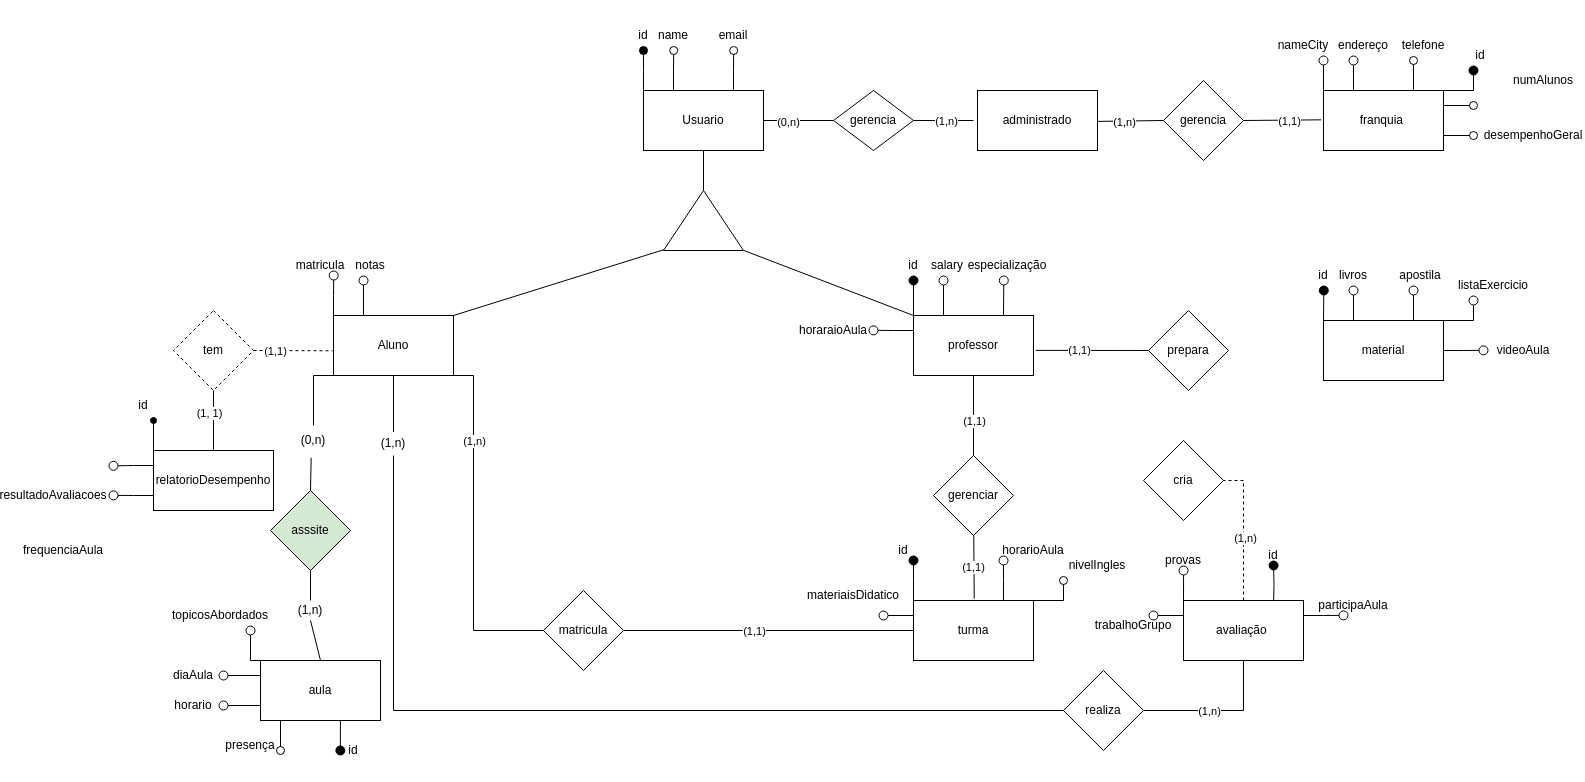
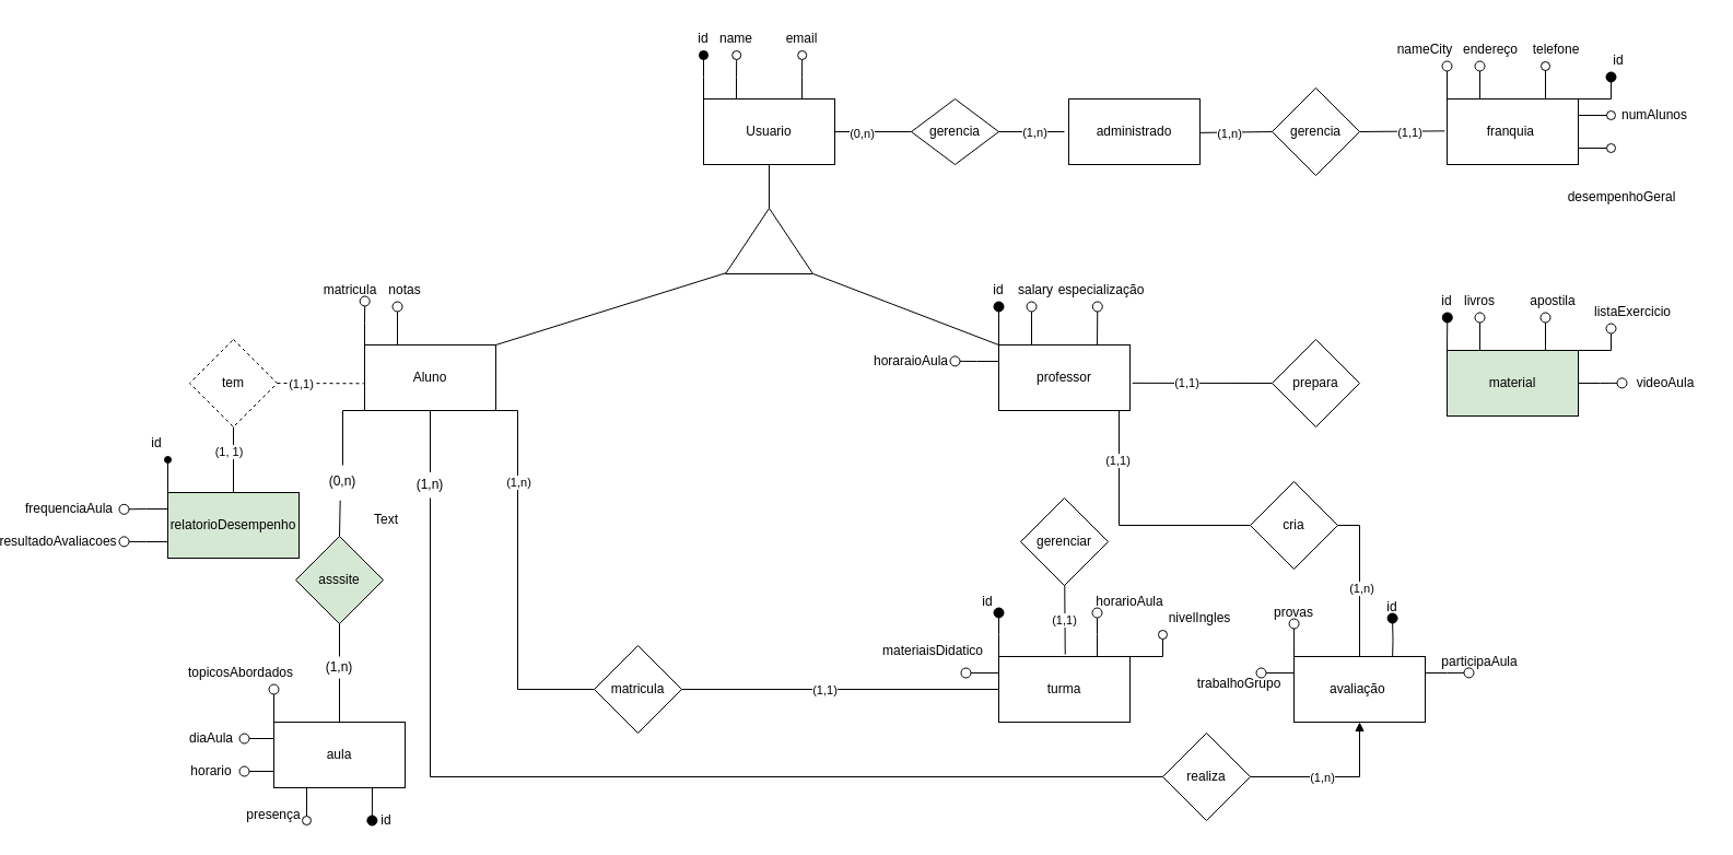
- <mxCell id="106" value="numAlunos" style="text;html=1;align=center;verticalAlign=middle;whiteSpace=wrap;rounded=0;" vertex="1" parent="1"><mxGeometry x="1520" y="65" width="40" height="30" as="geometry" /></mxCell>
+ <mxCell id="106" value="numAlunos" style="text;html=1;align=center;verticalAlign=middle;whiteSpace=wrap;rounded=0;" vertex="1" parent="1"><mxGeometry x="1490" y="90" width="40" height="30" as="geometry" /></mxCell>
- <mxCell id="107" value="desempenhoGeral" style="text;html=1;align=center;verticalAlign=middle;whiteSpace=wrap;rounded=0;" vertex="1" parent="1"><mxGeometry x="1500" y="120" width="60" height="30" as="geometry" /></mxCell>
+ <mxCell id="107" value="desempenhoGeral" style="text;html=1;align=center;verticalAlign=middle;whiteSpace=wrap;rounded=0;" vertex="1" parent="1"><mxGeometry x="1450" y="165" width="60" height="30" as="geometry" /></mxCell>
- <mxCell id="86" value="prepara" style="rhombus;whiteSpace=wrap;html=1;" parent="1" vertex="1"><mxGeometry x="1145" y="310" width="80" height="80" as="geometry" /></mxCell>
+ <mxCell id="86" value="prepara" style="rhombus;whiteSpace=wrap;html=1;" parent="1" vertex="1"><mxGeometry x="1160" y="310" width="80" height="80" as="geometry" /></mxCell>
- <mxCell id="85" value="material" style="rounded=0;whiteSpace=wrap;html=1;" parent="1" vertex="1"><mxGeometry x="1320" y="320" width="120" height="60" as="geometry" /></mxCell>
+ <mxCell id="85" value="material" style="rounded=0;whiteSpace=wrap;html=1;fillColor=#d5e8d4;" parent="1" vertex="1"><mxGeometry x="1320" y="320" width="120" height="60" as="geometry" /></mxCell>
- <mxCell id="45" value="" style="endArrow=none;html=1;rounded=0;exitX=0.5;exitY=0;exitDx=0;exitDy=0;entryX=0.5;entryY=1;entryDx=0;entryDy=0;" parent="1" source="44" target="32" edge="1"><mxGeometry width="50" height="50" relative="1" as="geometry"><mxPoint x="970" y="520" as="sourcePoint" /><mxPoint x="970" y="400" as="targetPoint" /></mxGeometry></mxCell>
- <mxCell id="46" value="(1,1)" style="edgeLabel;html=1;align=center;verticalAlign=middle;resizable=0;points=[];" parent="45" vertex="1" connectable="0"><mxGeometry x="-0.751" relative="1" as="geometry"><mxPoint y="-25" as="offset" /></mxGeometry></mxCell>
+ <mxCell id="110" value="Text" style="text;html=1;align=center;verticalAlign=middle;whiteSpace=wrap;rounded=0;" vertex="1" parent="1"><mxGeometry x="320" y="460" width="60" height="30" as="geometry" /></mxCell>
- <mxCell id="93" value="relatorioDesempenho" style="rounded=0;whiteSpace=wrap;html=1;" parent="1" vertex="1"><mxGeometry x="150" y="450" width="120" height="60" as="geometry" /></mxCell>
+ <mxCell id="93" value="relatorioDesempenho" style="rounded=0;whiteSpace=wrap;html=1;fillColor=#d5e8d4;" parent="1" vertex="1"><mxGeometry x="150" y="450" width="120" height="60" as="geometry" /></mxCell>
+ <mxCell id="36" style="edgeStyle=orthogonalEdgeStyle;rounded=0;orthogonalLoop=1;jettySize=auto;html=1;exitX=0;exitY=0.5;exitDx=0;exitDy=0;endArrow=none;endFill=0;" parent="1" source="38" target="32" edge="1"><mxGeometry relative="1" as="geometry"><Array as="points"><mxPoint x="1020" y="480" /></Array></mxGeometry></mxCell>
+ <mxCell id="37" value="(1,1)" style="edgeLabel;html=1;align=center;verticalAlign=middle;resizable=0;points=[];" parent="36" vertex="1" connectable="0"><mxGeometry x="0.575" y="2" relative="1" as="geometry"><mxPoint y="-3" as="offset" /></mxGeometry></mxCell>
- <mxCell id="52" value="" style="endArrow=none;html=1;rounded=0;entryX=1;entryY=0.5;entryDx=0;entryDy=0;exitX=0.5;exitY=0;exitDx=0;exitDy=0;dashed=1;" parent="1" source="43" target="38" edge="1"><mxGeometry width="50" height="50" relative="1" as="geometry"><mxPoint x="1260" y="600" as="sourcePoint" /><mxPoint x="1235.59" y="551.56" as="targetPoint" /><Array as="points"><mxPoint x="1240" y="480" /></Array></mxGeometry></mxCell>
+ <mxCell id="52" value="" style="endArrow=none;html=1;rounded=0;entryX=1;entryY=0.5;entryDx=0;entryDy=0;exitX=0.5;exitY=0;exitDx=0;exitDy=0;" parent="1" source="43" target="38" edge="1"><mxGeometry width="50" height="50" relative="1" as="geometry"><mxPoint x="1260" y="600" as="sourcePoint" /><mxPoint x="1235.59" y="551.56" as="targetPoint" /><Array as="points"><mxPoint x="1240" y="480" /></Array></mxGeometry></mxCell>
- <mxCell id="108" value="frequenciaAula" style="text;html=1;align=center;verticalAlign=middle;whiteSpace=wrap;rounded=0;" vertex="1" parent="1"><mxGeometry x="30" y="535" width="60" height="30" as="geometry" /></mxCell>
+ <mxCell id="108" value="frequenciaAula" style="text;html=1;align=center;verticalAlign=middle;whiteSpace=wrap;rounded=0;" vertex="1" parent="1"><mxGeometry x="30" y="450" width="60" height="30" as="geometry" /></mxCell>
- <mxCell id="76" value="" style="endArrow=none;html=1;rounded=0;exitX=1;exitY=0.5;exitDx=0;exitDy=0;entryX=0.5;entryY=1;entryDx=0;entryDy=0;" parent="1" source="75" target="43" edge="1"><mxGeometry width="50" height="50" relative="1" as="geometry"><mxPoint x="1180" y="804" as="sourcePoint" /><mxPoint x="1230.88" y="702.88" as="targetPoint" /><Array as="points"><mxPoint x="1240" y="710" /></Array></mxGeometry></mxCell>
+ <mxCell id="76" value="" style="endArrow=block;html=1;rounded=0;exitX=1;exitY=0.5;exitDx=0;exitDy=0;entryX=0.5;entryY=1;entryDx=0;entryDy=0;" parent="1" source="75" target="43" edge="1"><mxGeometry width="50" height="50" relative="1" as="geometry"><mxPoint x="1180" y="804" as="sourcePoint" /><mxPoint x="1230.88" y="702.88" as="targetPoint" /><Array as="points"><mxPoint x="1240" y="710" /></Array></mxGeometry></mxCell>
- <mxCell id="61" value="aula" style="rounded=0;whiteSpace=wrap;html=1;" parent="1" vertex="1"><mxGeometry x="257" y="660" width="120" height="60" as="geometry" /></mxCell>
+ <mxCell id="61" value="aula" style="rounded=0;whiteSpace=wrap;html=1;" parent="1" vertex="1"><mxGeometry x="247" y="660" width="120" height="60" as="geometry" /></mxCell>
